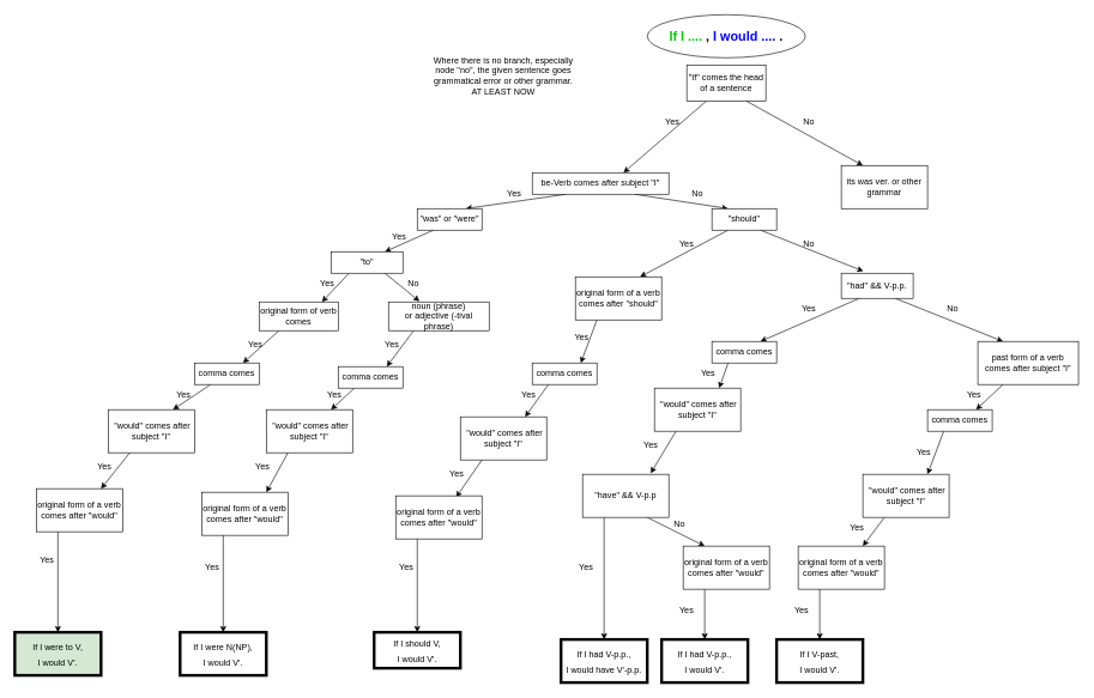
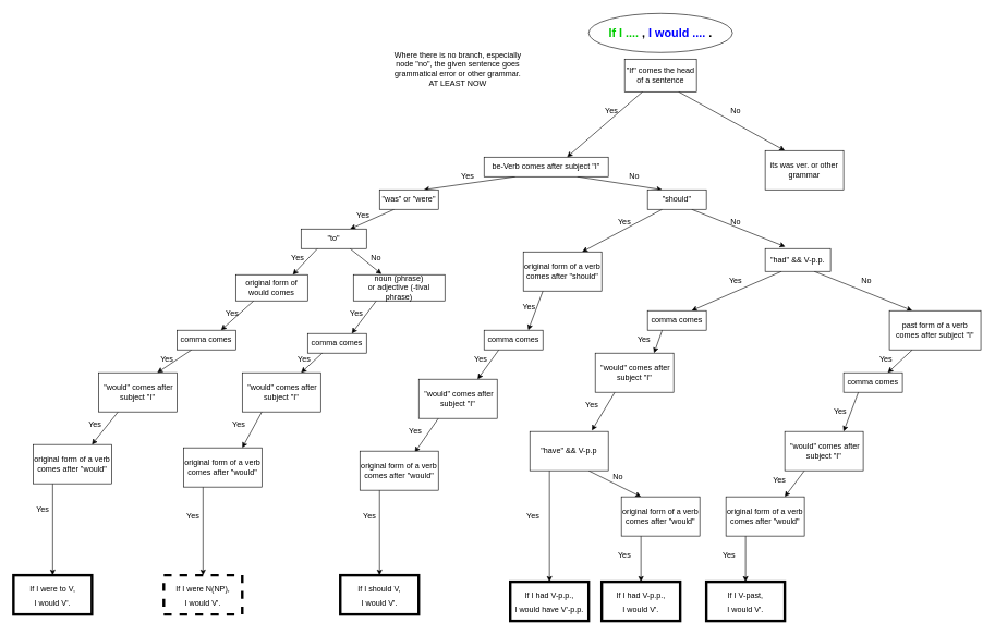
- <mxCell id="14" value="original form of verb comes" style="whiteSpace=wrap;html=1;" parent="1" vertex="1"><mxGeometry x="360" y="420" width="110" height="40" as="geometry" /></mxCell>
+ <mxCell id="14" value="original form of would comes" style="whiteSpace=wrap;html=1;" parent="1" vertex="1"><mxGeometry x="360" y="420" width="110" height="40" as="geometry" /></mxCell>
- <mxCell id="45" value="&lt;div&gt;&lt;font style=&quot;font-size: 12px;&quot; color=&quot;#000000&quot;&gt;If I should V,&lt;/font&gt;&lt;/div&gt;&lt;div&gt;&lt;font style=&quot;font-size: 12px;&quot; color=&quot;#000000&quot;&gt;I would V'.&lt;br&gt;&lt;/font&gt;&lt;/div&gt;" style="whiteSpace=wrap;html=1;fontSize=18;fontColor=#0000FF;strokeWidth=4;" parent="1" vertex="1"><mxGeometry x="520" y="880" width="120" height="50" as="geometry" /></mxCell>
+ <mxCell id="45" value="&lt;div&gt;&lt;font style=&quot;font-size: 12px;&quot; color=&quot;#000000&quot;&gt;If I should V,&lt;/font&gt;&lt;/div&gt;&lt;div&gt;&lt;font style=&quot;font-size: 12px;&quot; color=&quot;#000000&quot;&gt;I would V'.&lt;br&gt;&lt;/font&gt;&lt;/div&gt;" style="whiteSpace=wrap;html=1;fontSize=18;fontColor=#0000FF;strokeWidth=4;" parent="1" vertex="1"><mxGeometry x="520" y="880" width="120" height="60" as="geometry" /></mxCell>
- <mxCell id="18" value="&lt;div&gt;&lt;font style=&quot;font-size: 12px;&quot; color=&quot;#000000&quot;&gt;If I were to V,&lt;/font&gt;&lt;/div&gt;&lt;div&gt;&lt;font style=&quot;font-size: 12px;&quot; color=&quot;#000000&quot;&gt;I would V'.&lt;br&gt;&lt;/font&gt;&lt;/div&gt;" style="whiteSpace=wrap;html=1;fontSize=18;fontColor=#0000FF;strokeWidth=4;fillColor=#d5e8d4;" parent="1" vertex="1"><mxGeometry x="20" y="880" width="120" height="60" as="geometry" /></mxCell>
+ <mxCell id="18" value="&lt;div&gt;&lt;font style=&quot;font-size: 12px;&quot; color=&quot;#000000&quot;&gt;If I were to V,&lt;/font&gt;&lt;/div&gt;&lt;div&gt;&lt;font style=&quot;font-size: 12px;&quot; color=&quot;#000000&quot;&gt;I would V'.&lt;br&gt;&lt;/font&gt;&lt;/div&gt;" style="whiteSpace=wrap;html=1;fontSize=18;fontColor=#0000FF;strokeWidth=4;" parent="1" vertex="1"><mxGeometry x="20" y="880" width="120" height="60" as="geometry" /></mxCell>
- <mxCell id="23" value="&lt;div&gt;&lt;font style=&quot;font-size: 12px;&quot; color=&quot;#000000&quot;&gt;If I were N(NP),&lt;/font&gt;&lt;/div&gt;&lt;div&gt;&lt;font style=&quot;font-size: 12px;&quot; color=&quot;#000000&quot;&gt;I would V'.&lt;br&gt;&lt;/font&gt;&lt;/div&gt;" style="whiteSpace=wrap;html=1;fontSize=18;fontColor=#0000FF;strokeWidth=4;" parent="1" vertex="1"><mxGeometry x="250" y="880" width="120" height="60" as="geometry" /></mxCell>
+ <mxCell id="23" value="&lt;div&gt;&lt;font style=&quot;font-size: 12px;&quot; color=&quot;#000000&quot;&gt;If I were N(NP),&lt;/font&gt;&lt;/div&gt;&lt;div&gt;&lt;font style=&quot;font-size: 12px;&quot; color=&quot;#000000&quot;&gt;I would V'.&lt;br&gt;&lt;/font&gt;&lt;/div&gt;" style="whiteSpace=wrap;html=1;fontSize=18;fontColor=#0000FF;strokeWidth=4;dashed=1;" parent="1" vertex="1"><mxGeometry x="250" y="880" width="120" height="60" as="geometry" /></mxCell>
